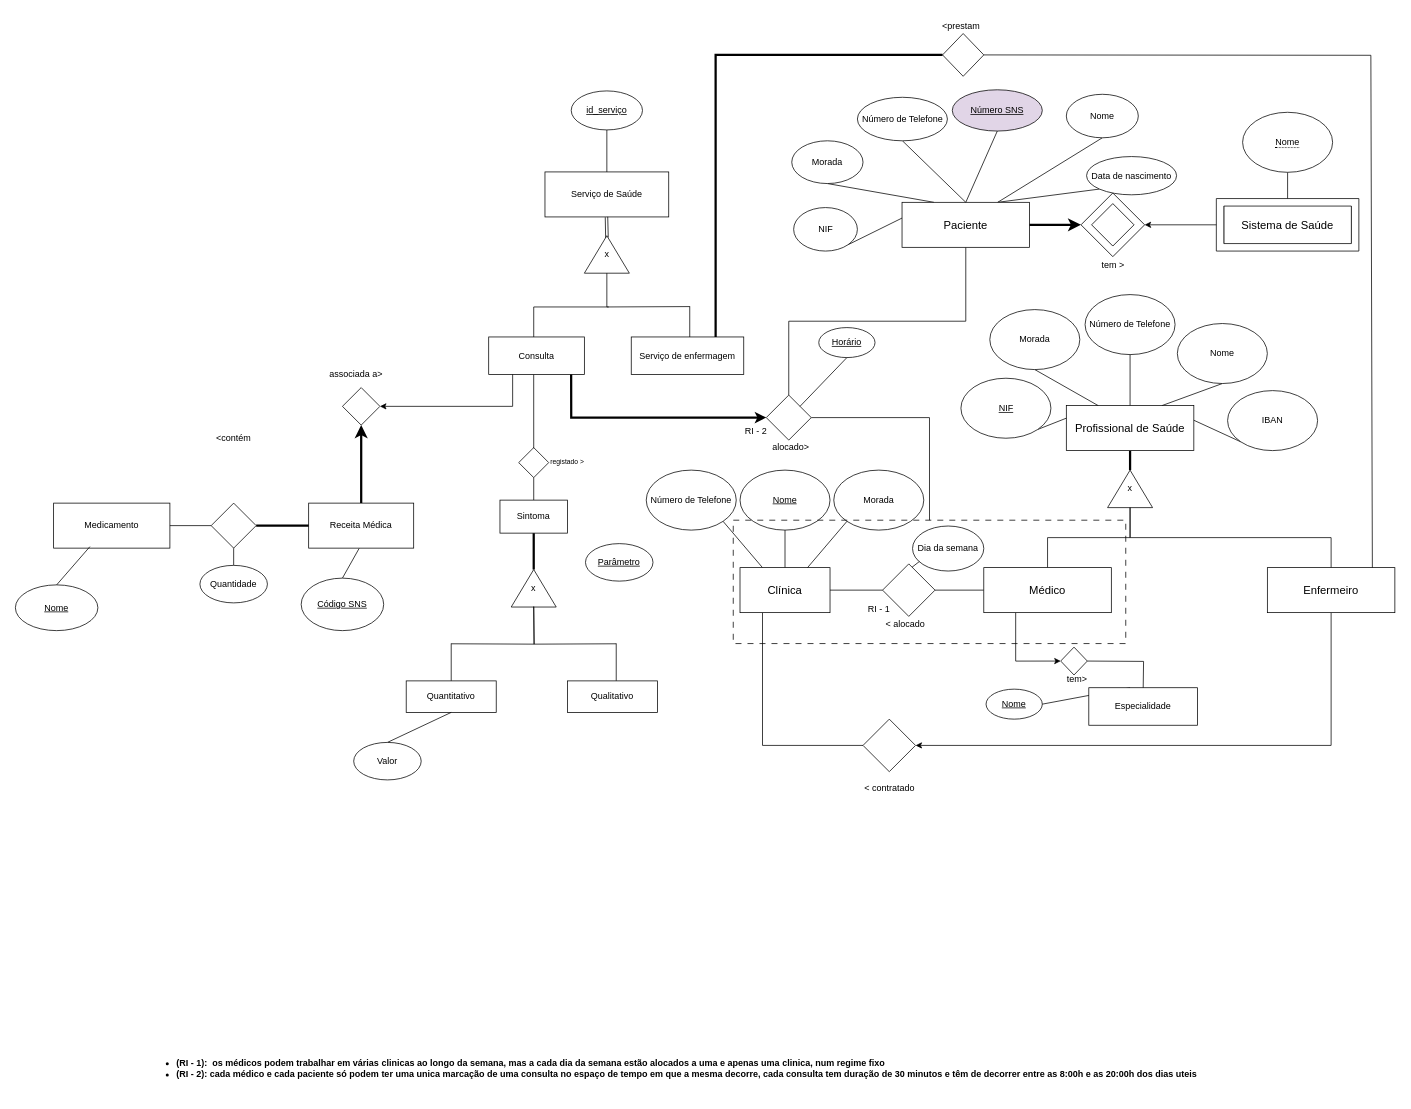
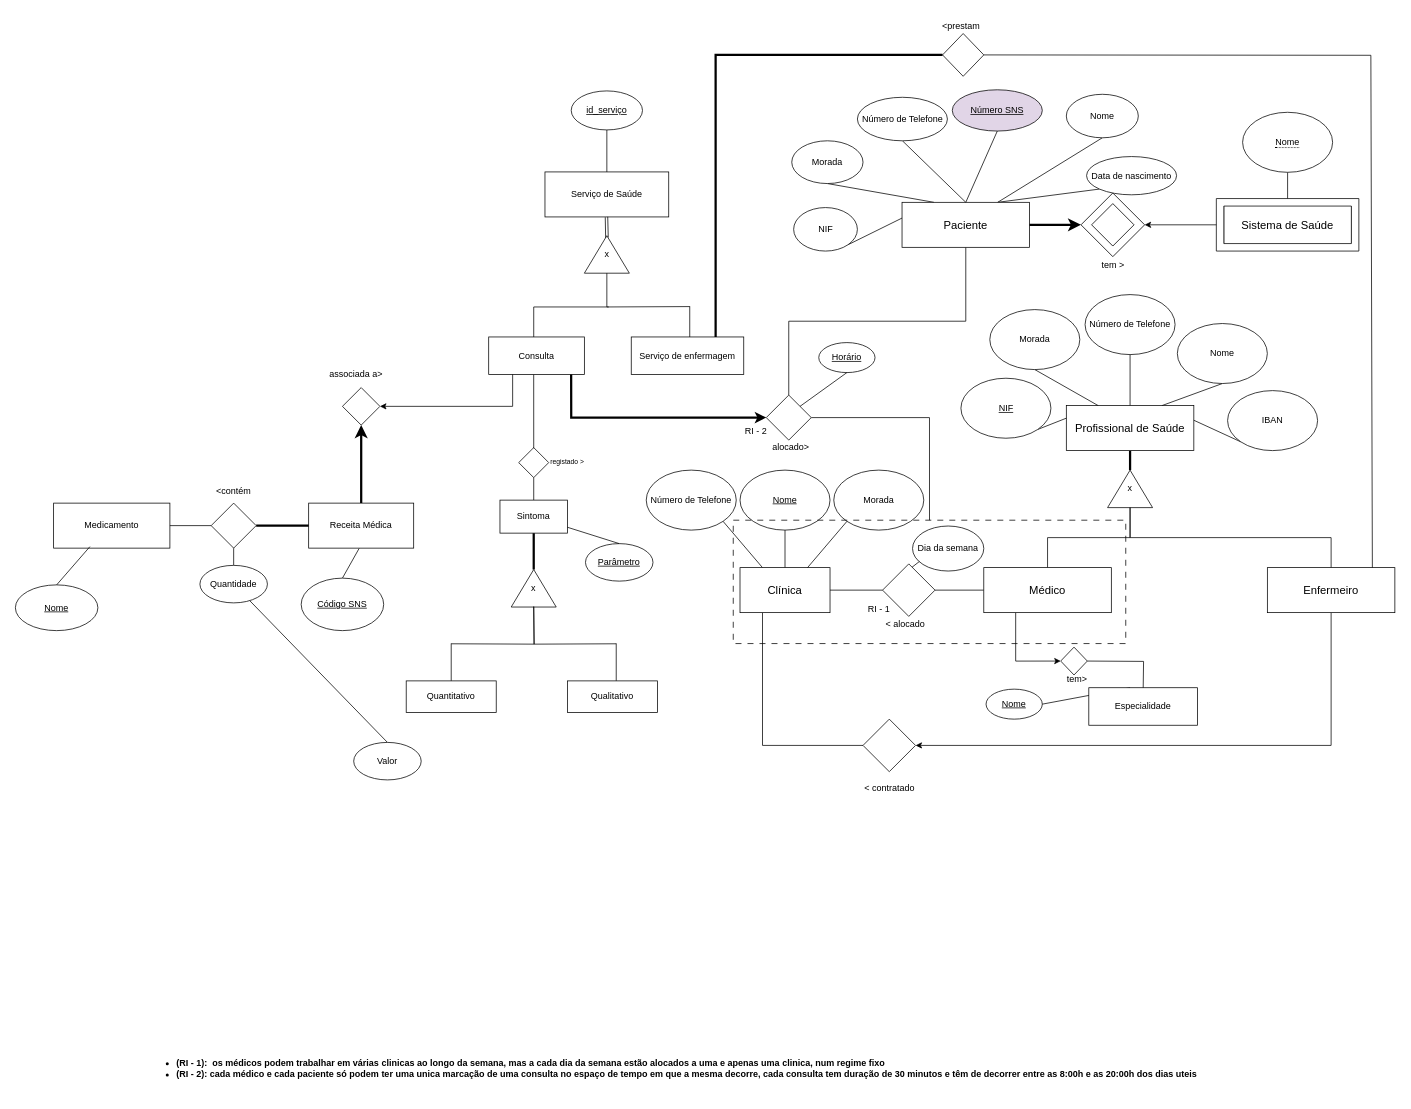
- <mxCell id="98" value="&lt;u&gt;Horário&lt;/u&gt;" style="ellipse;whiteSpace=wrap;html=1;" parent="1" vertex="1"><mxGeometry x="1091" y="436" width="75" height="40" as="geometry" /></mxCell>
+ <mxCell id="98" value="&lt;u&gt;Horário&lt;/u&gt;" style="ellipse;whiteSpace=wrap;html=1;" parent="1" vertex="1"><mxGeometry x="1091" y="456" width="75" height="40" as="geometry" /></mxCell>
- <mxCell id="71" value="&amp;lt;contém" style="text;html=1;align=center;verticalAlign=middle;whiteSpace=wrap;rounded=0;" parent="1" vertex="1"><mxGeometry x="281" y="569" width="60" height="30" as="geometry" /></mxCell>
+ <mxCell id="71" value="&amp;lt;contém" style="text;html=1;align=center;verticalAlign=middle;whiteSpace=wrap;rounded=0;" parent="1" vertex="1"><mxGeometry x="281" y="639" width="60" height="30" as="geometry" /></mxCell>
+ <mxCell id="121" value="" style="endArrow=none;html=1;rounded=0;exitX=0.5;exitY=0;exitDx=0;exitDy=0;" parent="1" source="120" target="77" edge="1"><mxGeometry width="50" height="50" relative="1" as="geometry"><mxPoint x="880" y="734" as="sourcePoint" /><mxPoint x="801" y="676" as="targetPoint" /></mxGeometry></mxCell>
- <mxCell id="87" value="" style="endArrow=none;html=1;rounded=0;entryX=0.5;entryY=1;entryDx=0;entryDy=0;exitX=0.5;exitY=0;exitDx=0;exitDy=0;" parent="1" source="88" target="85" edge="1"><mxGeometry width="50" height="50" relative="1" as="geometry"><mxPoint x="571" y="999" as="sourcePoint" /><mxPoint x="601" y="959" as="targetPoint" /></mxGeometry></mxCell>
+ <mxCell id="87" value="" style="endArrow=none;html=1;rounded=0;exitX=0.5;exitY=0;exitDx=0;exitDy=0;" parent="1" source="88" target="112" edge="1"><mxGeometry width="50" height="50" relative="1" as="geometry"><mxPoint x="571" y="999" as="sourcePoint" /><mxPoint x="601" y="959" as="targetPoint" /></mxGeometry></mxCell>
